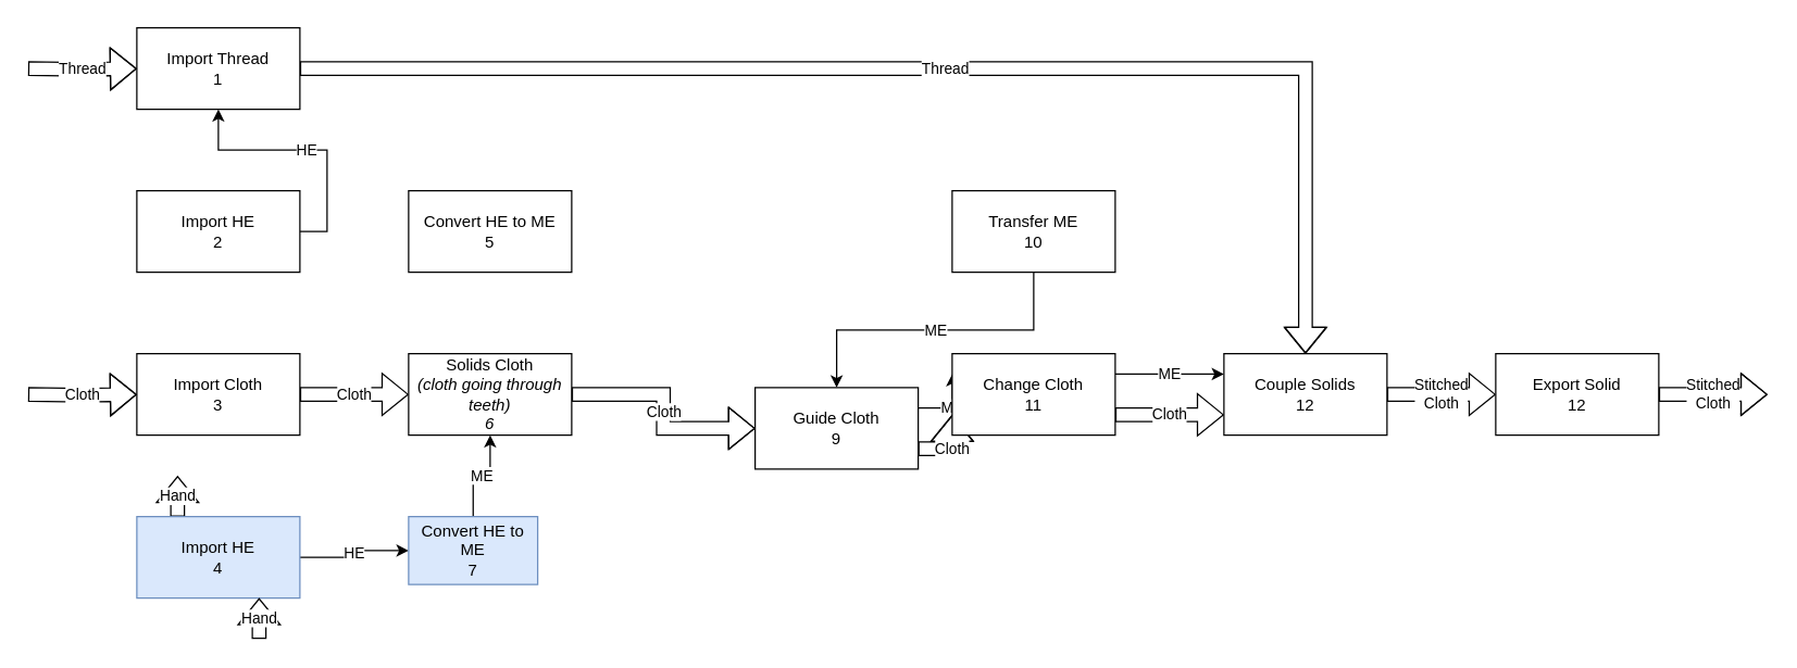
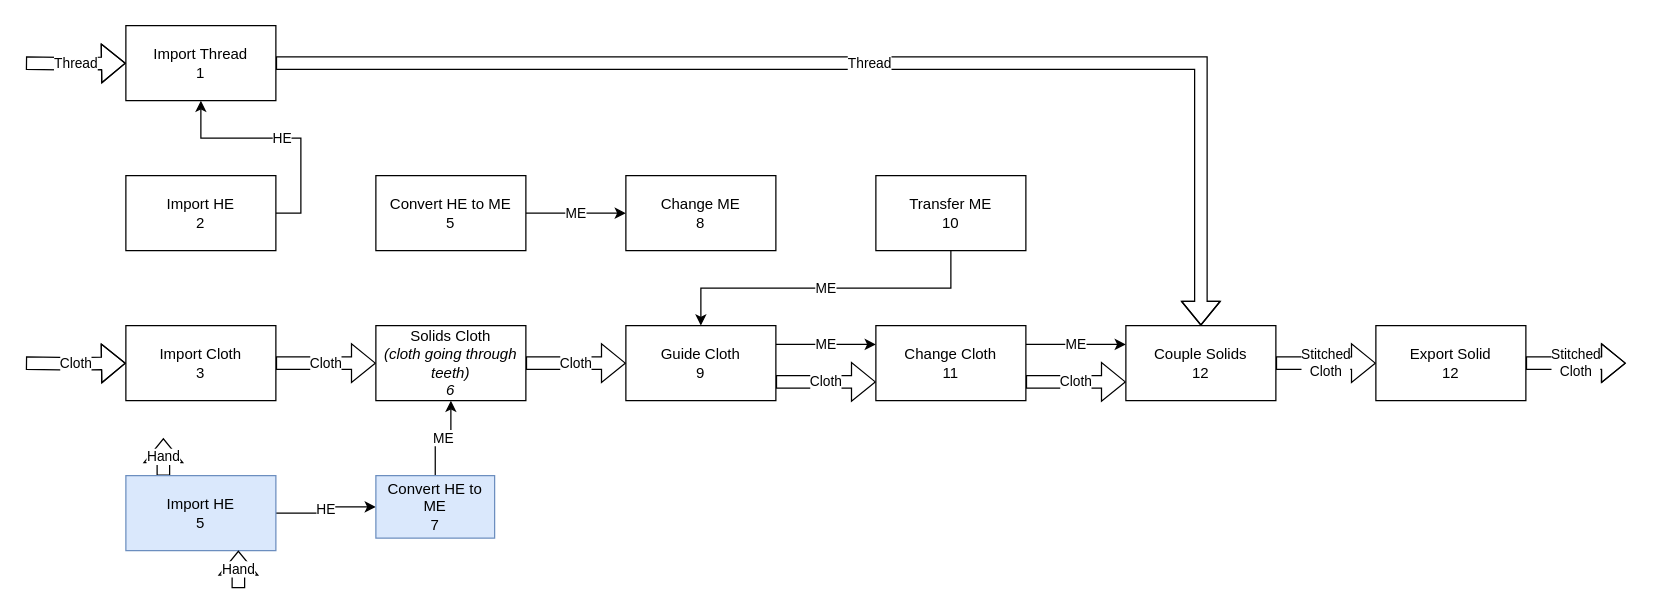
+ <mxCell id="4" value="ME" style="edgeStyle=orthogonalEdgeStyle;rounded=0;orthogonalLoop=1;jettySize=auto;html=1;exitX=1;exitY=0.5;exitDx=0;exitDy=0;entryX=0;entryY=0.5;entryDx=0;entryDy=0;" parent="1" source="5" target="29" edge="1"><mxGeometry relative="1" as="geometry"><mxPoint x="480" y="170" as="targetPoint" /></mxGeometry></mxCell>
+ <mxCell id="29" value="Change ME&lt;br&gt;8" style="rounded=0;whiteSpace=wrap;html=1;" parent="1" vertex="1"><mxGeometry x="500" y="140" width="120" height="60" as="geometry" /></mxCell>
- <mxCell id="10" value="Guide Cloth&lt;br&gt;9" style="rounded=0;whiteSpace=wrap;html=1;" parent="1" vertex="1"><mxGeometry x="555" y="285" width="120" height="60" as="geometry" /></mxCell>
+ <mxCell id="10" value="Guide Cloth&lt;br&gt;9" style="rounded=0;whiteSpace=wrap;html=1;" parent="1" vertex="1"><mxGeometry x="500" y="260" width="120" height="60" as="geometry" /></mxCell>
- <mxCell id="20" value="Import HE&lt;br&gt;4" style="rounded=0;whiteSpace=wrap;html=1;fillColor=#dae8fc;strokeColor=#6c8ebf;" parent="1" vertex="1"><mxGeometry x="100" y="380" width="120" height="60" as="geometry" /></mxCell>
+ <mxCell id="20" value="Import HE&lt;br&gt;5" style="rounded=0;whiteSpace=wrap;html=1;fillColor=#dae8fc;strokeColor=#6c8ebf;" parent="1" vertex="1"><mxGeometry x="100" y="380" width="120" height="60" as="geometry" /></mxCell>
